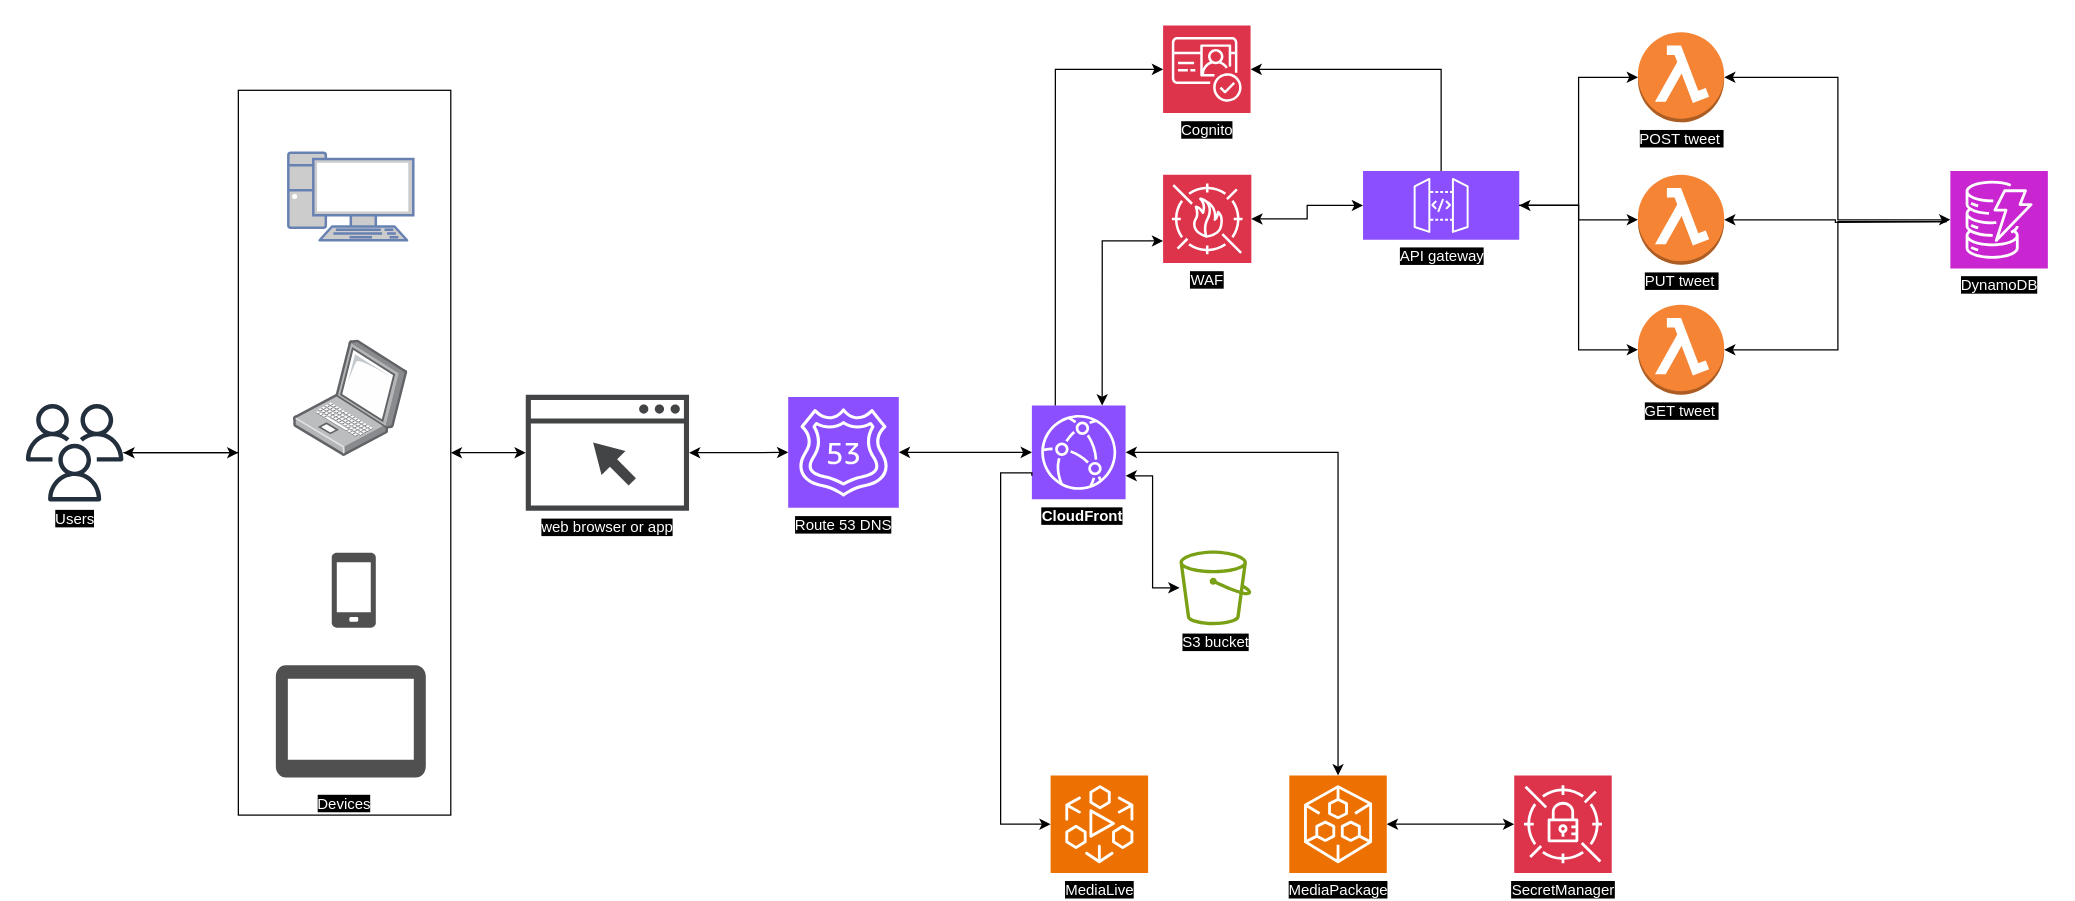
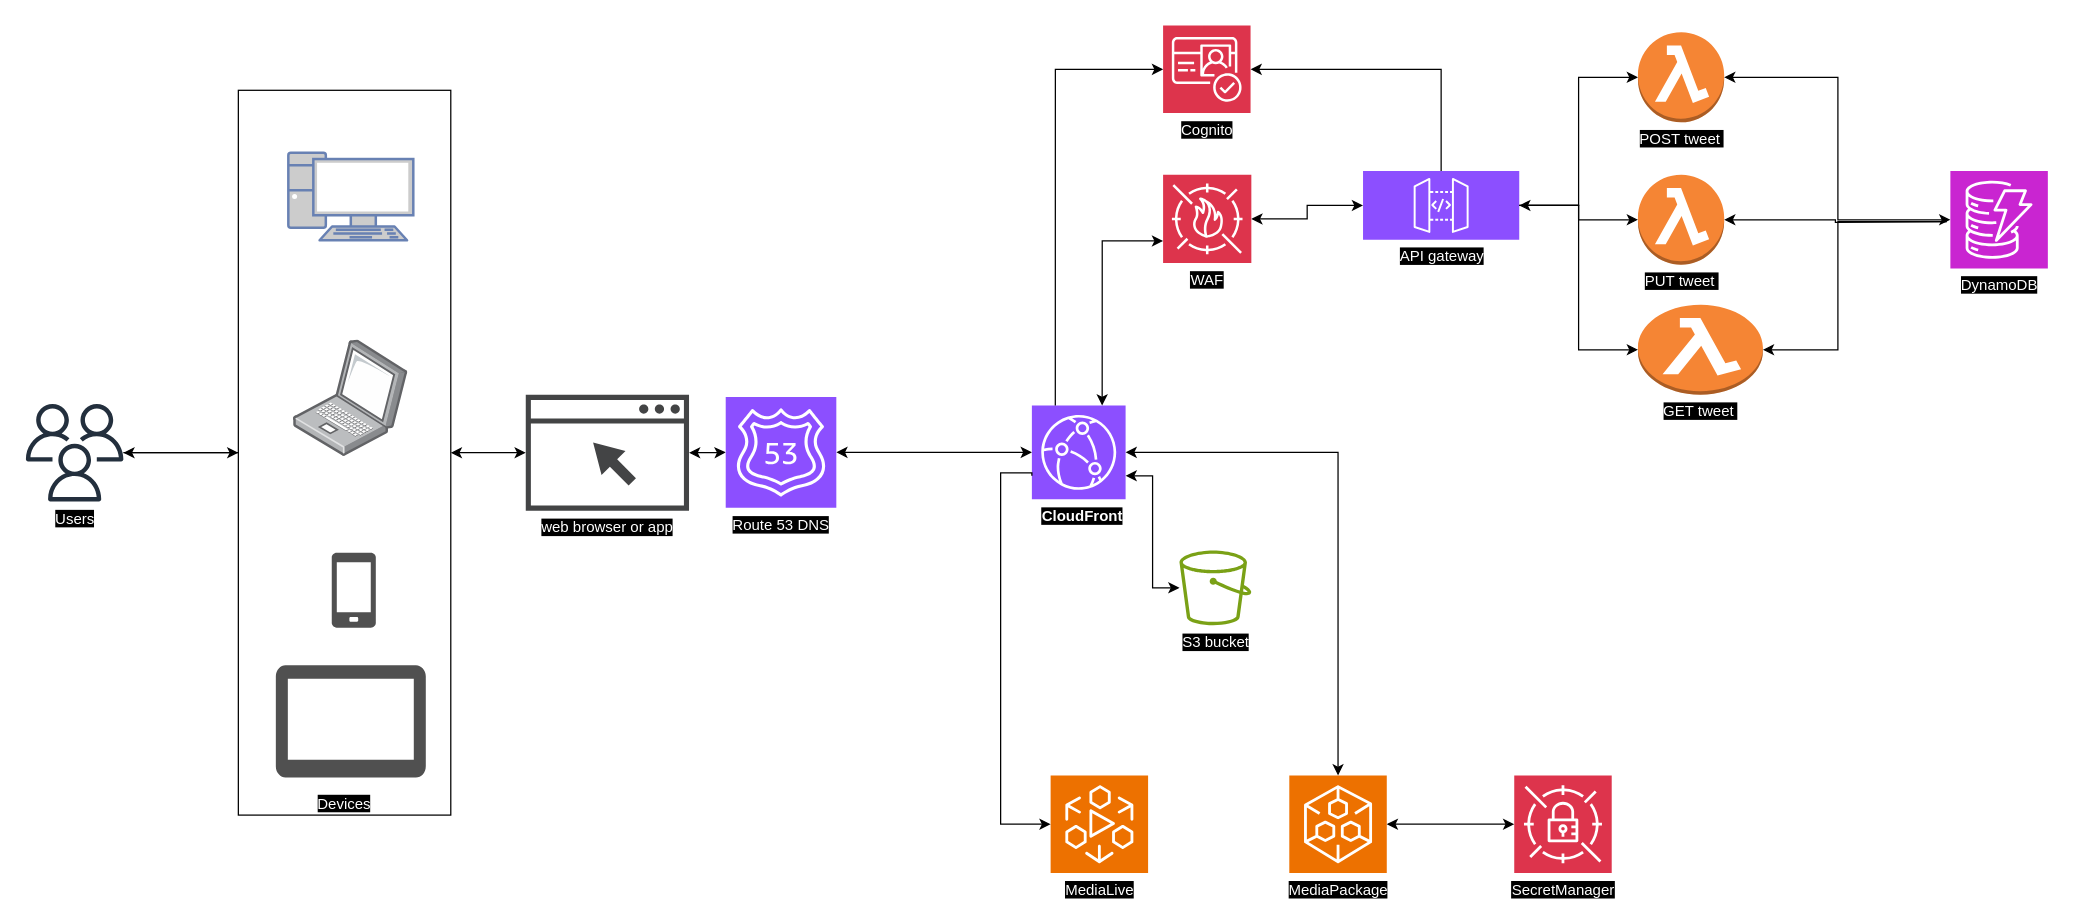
- <mxCell id="14" value="GET tweet&amp;nbsp;" style="outlineConnect=0;dashed=0;verticalLabelPosition=bottom;verticalAlign=top;align=center;html=1;shape=mxgraph.aws3.lambda_function;fillColor=#F58534;gradientColor=none;labelBackgroundColor=#000000;fontColor=#ffffff;" vertex="1" parent="1"><mxGeometry x="1310" y="243.38" width="69" height="72" as="geometry" /></mxCell>
+ <mxCell id="14" value="GET tweet&amp;nbsp;" style="outlineConnect=0;dashed=0;verticalLabelPosition=bottom;verticalAlign=top;align=center;html=1;shape=mxgraph.aws3.lambda_function;fillColor=#F58534;gradientColor=none;labelBackgroundColor=#000000;fontColor=#ffffff;" vertex="1" parent="1"><mxGeometry x="1310" y="243.38" width="100" height="72" as="geometry" /></mxCell>
- <mxCell id="34" value="Route 53 DNS" style="sketch=0;points=[[0,0,0],[0.25,0,0],[0.5,0,0],[0.75,0,0],[1,0,0],[0,1,0],[0.25,1,0],[0.5,1,0],[0.75,1,0],[1,1,0],[0,0.25,0],[0,0.5,0],[0,0.75,0],[1,0.25,0],[1,0.5,0],[1,0.75,0]];outlineConnect=0;fontColor=#FFFFFF;fillColor=#8C4FFF;strokeColor=#ffffff;dashed=0;verticalLabelPosition=bottom;verticalAlign=top;align=center;html=1;fontSize=12;fontStyle=0;aspect=fixed;shape=mxgraph.aws4.resourceIcon;resIcon=mxgraph.aws4.route_53;labelBackgroundColor=#000000;" vertex="1" parent="1"><mxGeometry x="630" y="317.24" width="88.51" height="88.51" as="geometry" /></mxCell>
+ <mxCell id="34" value="Route 53 DNS" style="sketch=0;points=[[0,0,0],[0.25,0,0],[0.5,0,0],[0.75,0,0],[1,0,0],[0,1,0],[0.25,1,0],[0.5,1,0],[0.75,1,0],[1,1,0],[0,0.25,0],[0,0.5,0],[0,0.75,0],[1,0.25,0],[1,0.5,0],[1,0.75,0]];outlineConnect=0;fontColor=#FFFFFF;fillColor=#8C4FFF;strokeColor=#ffffff;dashed=0;verticalLabelPosition=bottom;verticalAlign=top;align=center;html=1;fontSize=12;fontStyle=0;aspect=fixed;shape=mxgraph.aws4.resourceIcon;resIcon=mxgraph.aws4.route_53;labelBackgroundColor=#000000;" vertex="1" parent="1"><mxGeometry x="580" y="317.24" width="88.51" height="88.51" as="geometry" /></mxCell>
